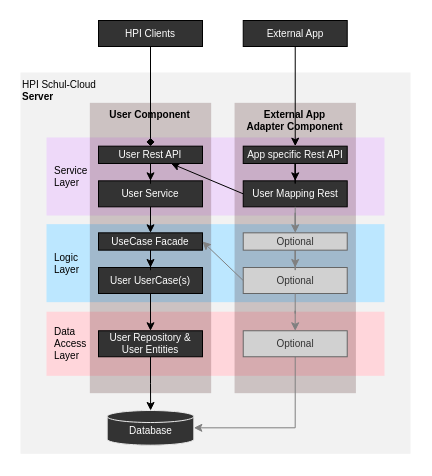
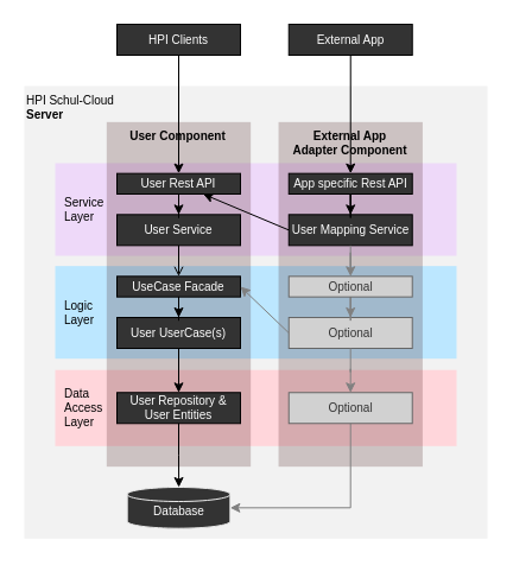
- <mxCell id="23" style="edgeStyle=orthogonalEdgeStyle;rounded=0;orthogonalLoop=1;jettySize=auto;html=1;fontSize=10;fontColor=#FFFFFF;endArrow=diamond;" parent="2" source="24" target="11" edge="1"><mxGeometry relative="1" as="geometry" /></mxCell>
+ <mxCell id="23" style="edgeStyle=orthogonalEdgeStyle;rounded=0;orthogonalLoop=1;jettySize=auto;html=1;fontSize=10;fontColor=#FFFFFF;" parent="2" source="24" target="11" edge="1"><mxGeometry relative="1" as="geometry" /></mxCell>
- <mxCell id="20" value="User Mapping Rest" style="rounded=0;whiteSpace=wrap;html=1;align=center;fillColor=#333333;fontColor=#FFFFFF;fontSize=10;" parent="2" vertex="1"><mxGeometry x="222.733" y="160.332" width="104" height="26.0" as="geometry" /></mxCell>
+ <mxCell id="20" value="User Mapping Service" style="rounded=0;whiteSpace=wrap;html=1;align=center;fillColor=#333333;fontColor=#FFFFFF;fontSize=10;" parent="2" vertex="1"><mxGeometry x="222.733" y="160.332" width="104" height="26.0" as="geometry" /></mxCell>
- <mxCell id="15" style="edgeStyle=orthogonalEdgeStyle;rounded=0;orthogonalLoop=1;jettySize=auto;html=1;fontSize=10;" parent="2" source="9" target="14" edge="1"><mxGeometry relative="1" as="geometry" /></mxCell>
+ <mxCell id="15" style="edgeStyle=orthogonalEdgeStyle;rounded=0;orthogonalLoop=1;jettySize=auto;html=1;fontSize=10;endArrow=open;" parent="2" source="9" target="14" edge="1"><mxGeometry relative="1" as="geometry" /></mxCell>
